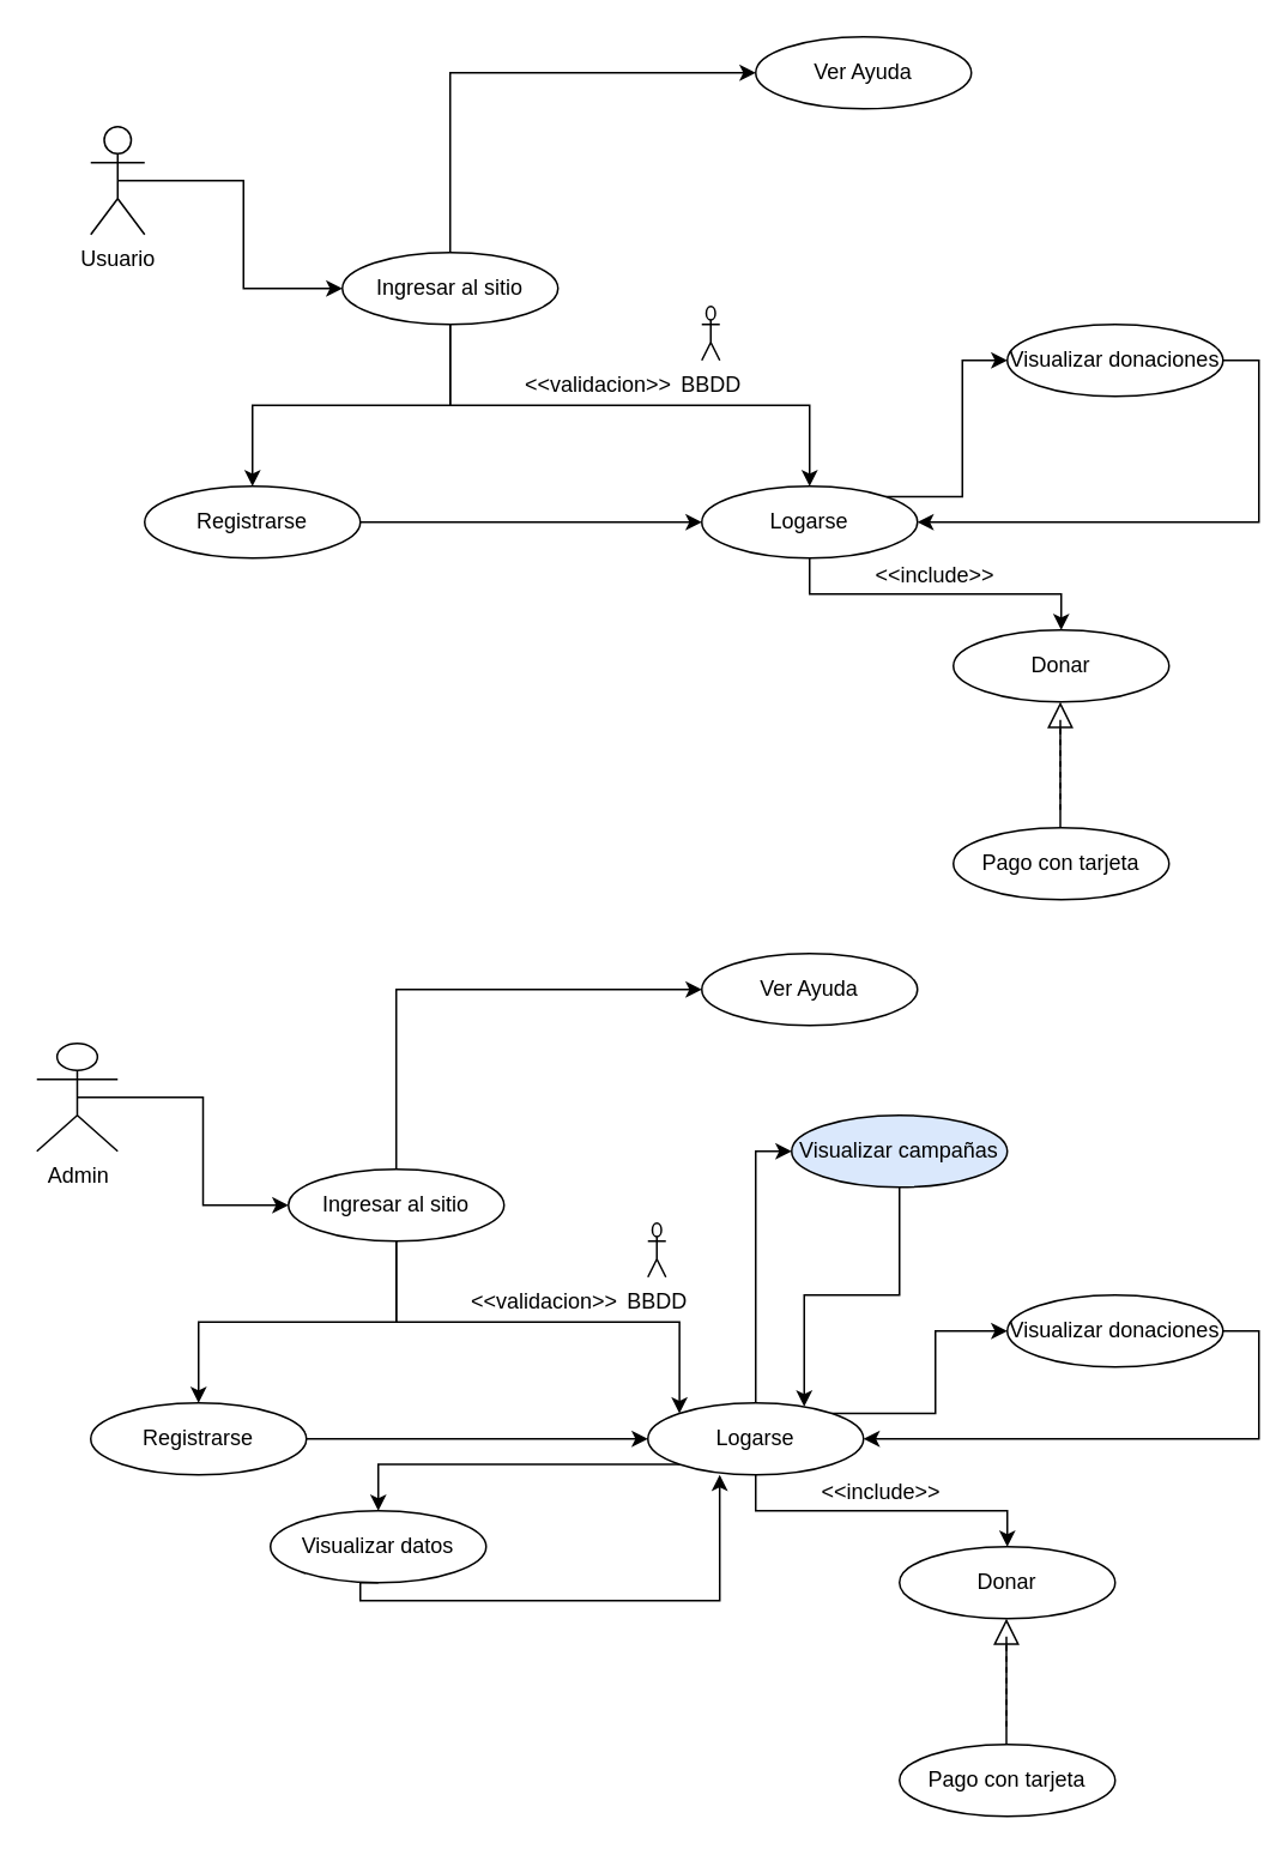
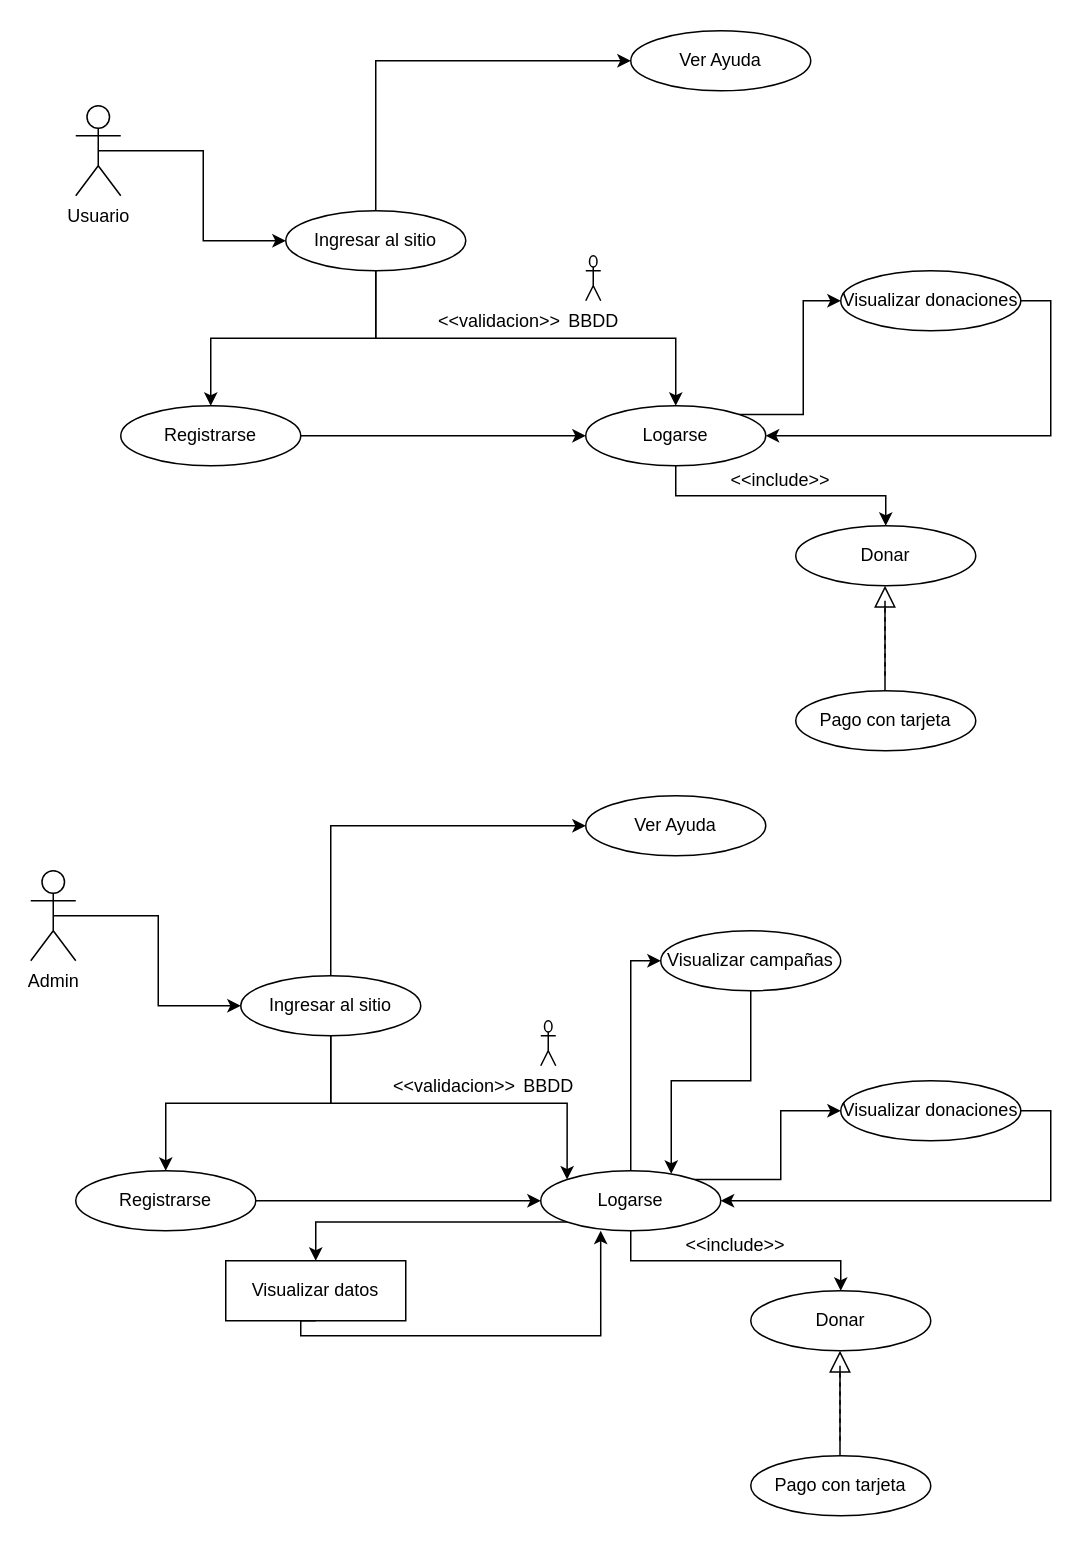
- <mxCell id="24" value="Admin" style="shape=umlActor;verticalLabelPosition=bottom;verticalAlign=top;html=1;outlineConnect=0;" vertex="1" parent="1"><mxGeometry x="20" y="580" width="45" height="60" as="geometry" /></mxCell>
+ <mxCell id="24" value="Admin" style="shape=umlActor;verticalLabelPosition=bottom;verticalAlign=top;html=1;outlineConnect=0;" vertex="1" parent="1"><mxGeometry x="20" y="580" width="30" height="60" as="geometry" /></mxCell>
- <mxCell id="49" value="Visualizar campañas" style="ellipse;whiteSpace=wrap;html=1;fillColor=#dae8fc;" vertex="1" parent="1"><mxGeometry x="440" y="620" width="120" height="40" as="geometry" /></mxCell>
+ <mxCell id="49" value="Visualizar campañas" style="ellipse;whiteSpace=wrap;html=1;" vertex="1" parent="1"><mxGeometry x="440" y="620" width="120" height="40" as="geometry" /></mxCell>
- <mxCell id="47" value="Visualizar datos" style="ellipse;whiteSpace=wrap;html=1;" vertex="1" parent="1"><mxGeometry x="150" y="840" width="120" height="40" as="geometry" /></mxCell>
+ <mxCell id="47" value="Visualizar datos" style="whiteSpace=wrap;html=1;rounded=0;" vertex="1" parent="1"><mxGeometry x="150" y="840" width="120" height="40" as="geometry" /></mxCell>
